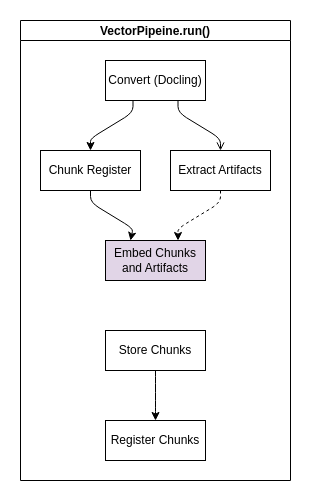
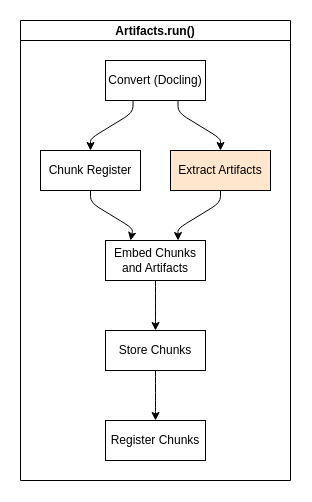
- <mxCell id="2" value="VectorPipeine.run()" style="swimlane;startSize=20;horizontal=1;childLayout=flowLayout;flowOrientation=north;resizable=0;interRankCellSpacing=50;containerType=tree;fontSize=12;" parent="1" vertex="1"><mxGeometry x="20" y="20" width="270" height="460" as="geometry" /></mxCell>
+ <mxCell id="2" value="Artifacts.run()" style="swimlane;startSize=20;horizontal=1;childLayout=flowLayout;flowOrientation=north;resizable=0;interRankCellSpacing=50;containerType=tree;fontSize=12;" parent="1" vertex="1"><mxGeometry x="20" y="20" width="270" height="460" as="geometry" /></mxCell>
- <mxCell id="7" value="" style="html=1;rounded=1;curved=0;sourcePerimeterSpacing=0;targetPerimeterSpacing=0;startSize=6;endSize=6;noEdgeStyle=1;orthogonal=1;endArrow=open;" parent="2" source="3" target="8" edge="1"><mxGeometry relative="1" as="geometry"><mxPoint x="1440" y="1060" as="sourcePoint" /><Array as="points"><mxPoint x="157.5" y="92" /><mxPoint x="200" y="118" /></Array></mxGeometry></mxCell>
+ <mxCell id="7" value="" style="html=1;rounded=1;curved=0;sourcePerimeterSpacing=0;targetPerimeterSpacing=0;startSize=6;endSize=6;noEdgeStyle=1;orthogonal=1;" parent="2" source="3" target="8" edge="1"><mxGeometry relative="1" as="geometry"><mxPoint x="1440" y="1060" as="sourcePoint" /><Array as="points"><mxPoint x="157.5" y="92" /><mxPoint x="200" y="118" /></Array></mxGeometry></mxCell>
- <mxCell id="8" value="Extract Artifacts" style="whiteSpace=wrap;html=1;" parent="2" vertex="1"><mxGeometry x="150" y="130" width="100" height="40" as="geometry" /></mxCell>
+ <mxCell id="8" value="Extract Artifacts" style="whiteSpace=wrap;html=1;fillColor=#ffe6cc;" parent="2" vertex="1"><mxGeometry x="150" y="130" width="100" height="40" as="geometry" /></mxCell>
- <mxCell id="9" value="" style="html=1;rounded=1;curved=0;sourcePerimeterSpacing=0;targetPerimeterSpacing=0;startSize=6;endSize=6;noEdgeStyle=1;orthogonal=1;dashed=1;" parent="2" source="8" target="10" edge="1"><mxGeometry relative="1" as="geometry"><mxPoint x="1488" y="980" as="sourcePoint" /><Array as="points"><mxPoint x="200" y="182" /><mxPoint x="157.5" y="208" /></Array></mxGeometry></mxCell>
+ <mxCell id="9" value="" style="html=1;rounded=1;curved=0;sourcePerimeterSpacing=0;targetPerimeterSpacing=0;startSize=6;endSize=6;noEdgeStyle=1;orthogonal=1;" parent="2" source="8" target="10" edge="1"><mxGeometry relative="1" as="geometry"><mxPoint x="1488" y="980" as="sourcePoint" /><Array as="points"><mxPoint x="200" y="182" /><mxPoint x="157.5" y="208" /></Array></mxGeometry></mxCell>
- <mxCell id="10" value="Embed Chunks and Artifacts" style="whiteSpace=wrap;html=1;fillColor=#e1d5e7;" parent="2" vertex="1"><mxGeometry x="85" y="220" width="100" height="40" as="geometry" /></mxCell>
+ <mxCell id="10" value="Embed Chunks and Artifacts" style="whiteSpace=wrap;html=1;" parent="2" vertex="1"><mxGeometry x="85" y="220" width="100" height="40" as="geometry" /></mxCell>
+ <mxCell id="11" value="" style="html=1;rounded=1;curved=0;sourcePerimeterSpacing=0;targetPerimeterSpacing=0;startSize=6;endSize=6;noEdgeStyle=1;orthogonal=1;" parent="2" source="10" target="12" edge="1"><mxGeometry relative="1" as="geometry"><mxPoint x="1470" y="950" as="sourcePoint" /><Array as="points"><mxPoint x="135" y="272" /><mxPoint x="135" y="298" /></Array></mxGeometry></mxCell>
